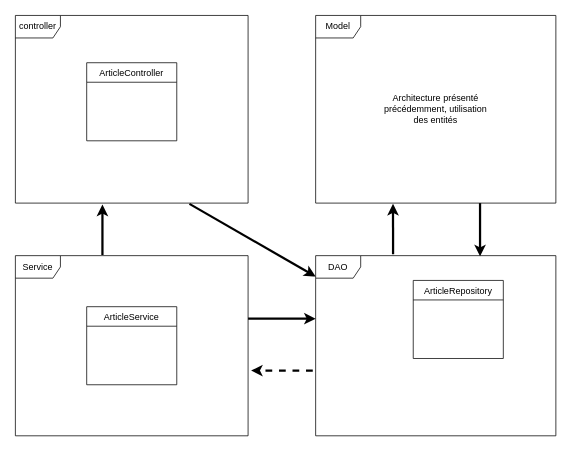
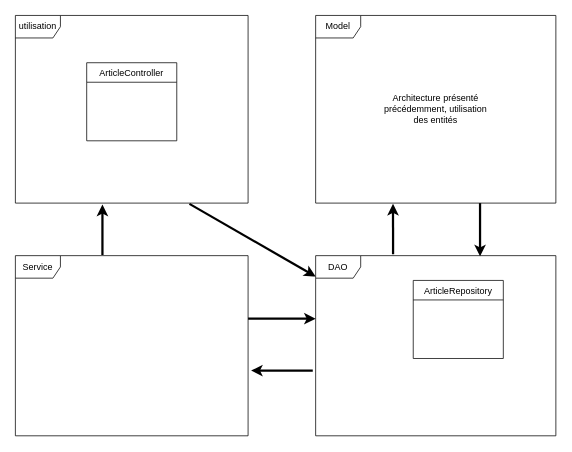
- <mxCell id="2" value="controller" style="shape=umlFrame;whiteSpace=wrap;html=1;" parent="1" vertex="1"><mxGeometry x="20" y="20" width="310" height="250" as="geometry" /></mxCell>
+ <mxCell id="2" value="utilisation" style="shape=umlFrame;whiteSpace=wrap;html=1;" parent="1" vertex="1"><mxGeometry x="20" y="20" width="310" height="250" as="geometry" /></mxCell>
- <mxCell id="6" value="ArticleService" style="swimlane;fontStyle=0;childLayout=stackLayout;horizontal=1;startSize=26;fillColor=none;horizontalStack=0;resizeParent=1;resizeParentMax=0;resizeLast=0;collapsible=1;marginBottom=0;" parent="1" vertex="1"><mxGeometry x="115" y="408" width="120" height="104" as="geometry" /></mxCell>
- <mxCell id="12" value="" style="endArrow=classic;html=1;fontSize=9;exitX=-0.012;exitY=0.638;exitDx=0;exitDy=0;exitPerimeter=0;strokeWidth=3;entryX=1.013;entryY=0.638;entryDx=0;entryDy=0;entryPerimeter=0;dashed=1;" edge="1" parent="1" source="4" target="3"><mxGeometry width="50" height="50" relative="1" as="geometry"><mxPoint x="330" y="490" as="sourcePoint" /><mxPoint x="420" y="490" as="targetPoint" /></mxGeometry></mxCell>
+ <mxCell id="12" value="" style="endArrow=classic;html=1;fontSize=9;exitX=-0.012;exitY=0.638;exitDx=0;exitDy=0;exitPerimeter=0;strokeWidth=3;entryX=1.013;entryY=0.638;entryDx=0;entryDy=0;entryPerimeter=0;" edge="1" parent="1" source="4" target="3"><mxGeometry width="50" height="50" relative="1" as="geometry"><mxPoint x="330" y="490" as="sourcePoint" /><mxPoint x="420" y="490" as="targetPoint" /></mxGeometry></mxCell>
